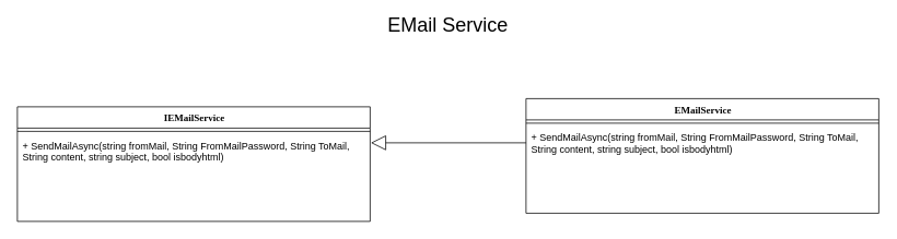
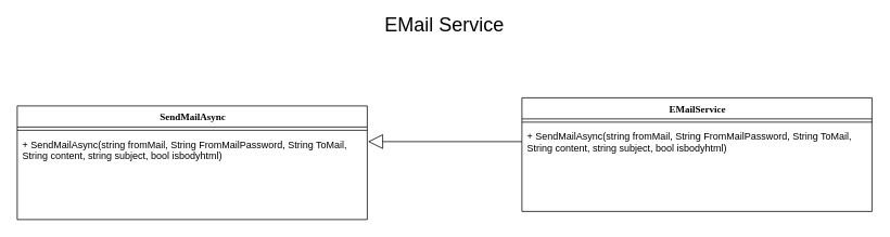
- <mxCell id="3" value="IEMailService" style="swimlane;html=1;fontStyle=1;align=center;verticalAlign=top;childLayout=stackLayout;horizontal=1;startSize=26;horizontalStack=0;resizeParent=1;resizeLast=0;collapsible=1;marginBottom=0;swimlaneFillColor=#ffffff;rounded=0;shadow=0;comic=0;labelBackgroundColor=none;strokeWidth=1;fillColor=none;fontFamily=Verdana;fontSize=12" vertex="1" parent="1"><mxGeometry x="20.5" y="130" width="430" height="140" as="geometry" /></mxCell>
+ <mxCell id="3" value="SendMailAsync" style="swimlane;html=1;fontStyle=1;align=center;verticalAlign=top;childLayout=stackLayout;horizontal=1;startSize=26;horizontalStack=0;resizeParent=1;resizeLast=0;collapsible=1;marginBottom=0;swimlaneFillColor=#ffffff;rounded=0;shadow=0;comic=0;labelBackgroundColor=none;strokeWidth=1;fillColor=none;fontFamily=Verdana;fontSize=12" vertex="1" parent="1"><mxGeometry x="20.5" y="130" width="430" height="140" as="geometry" /></mxCell>
